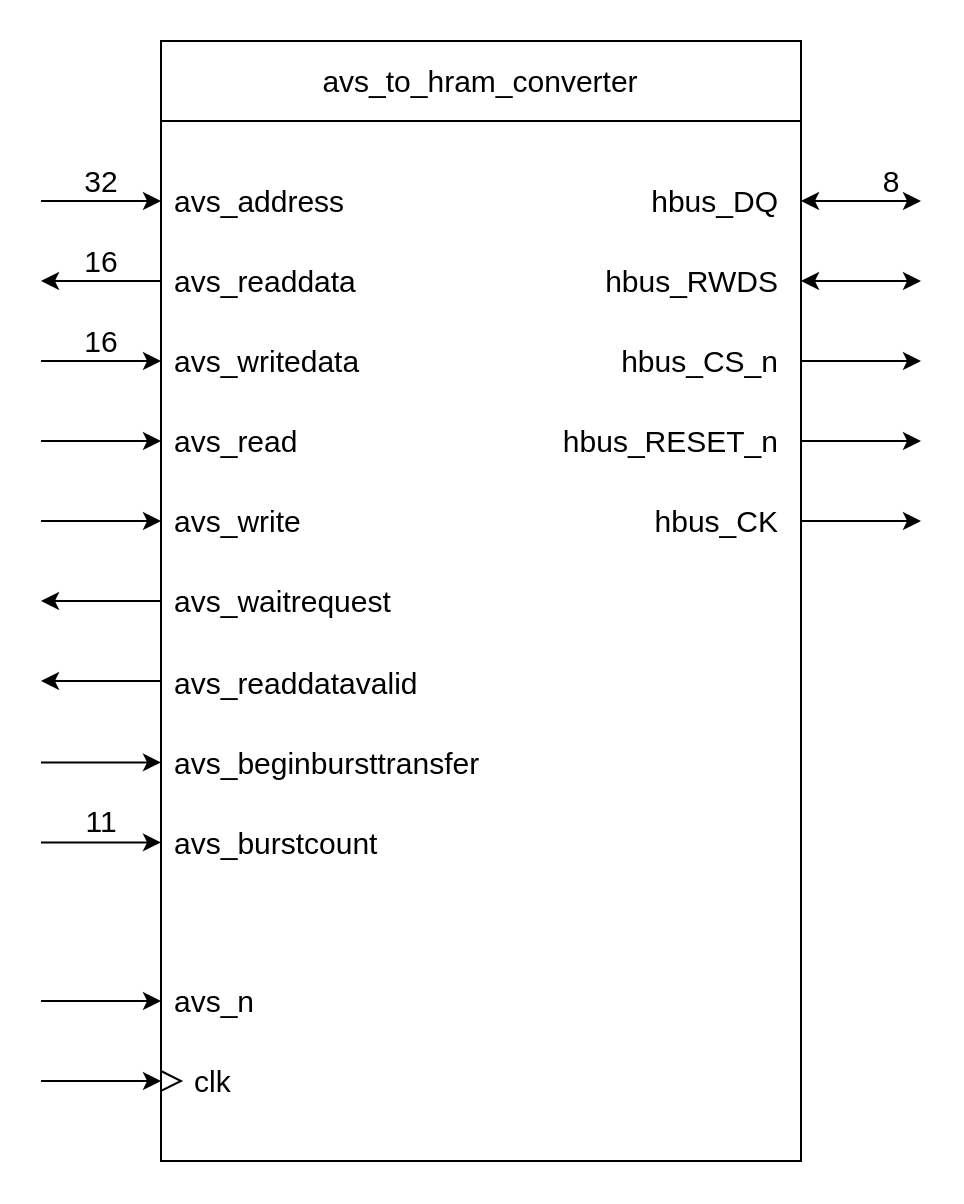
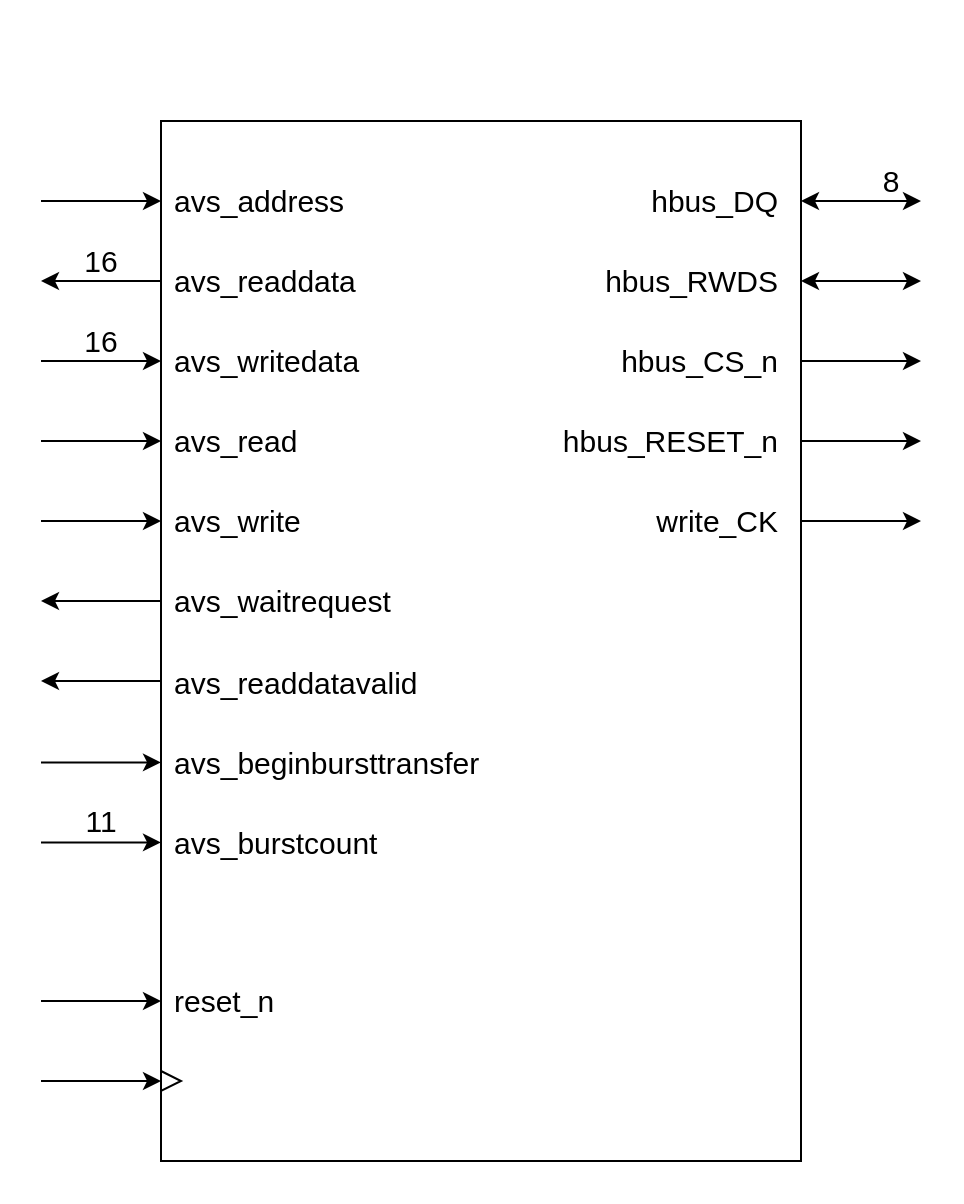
- <mxCell id="8" value="&lt;div&gt;avs_to_hram_converter&lt;/div&gt;" style="rounded=0;whiteSpace=wrap;html=1;fontSize=15;" parent="1" vertex="1"><mxGeometry x="80" y="20" width="320" height="40" as="geometry" /></mxCell>
- <mxCell id="28" value="32" style="text;html=1;align=center;verticalAlign=middle;resizable=0;points=[];autosize=1;strokeColor=none;fillColor=none;fontSize=15;" vertex="1" parent="1"><mxGeometry x="35" y="80" width="30" height="20" as="geometry" /></mxCell>
- <mxCell id="5" value="hbus_CK" style="text;html=1;align=right;verticalAlign=middle;resizable=0;points=[];autosize=1;strokeColor=none;fillColor=none;fontSize=15;" parent="1" vertex="1"><mxGeometry x="300" y="245" width="90" height="30" as="geometry" /></mxCell>
+ <mxCell id="5" value="write_CK" style="text;html=1;align=right;verticalAlign=middle;resizable=0;points=[];autosize=1;strokeColor=none;fillColor=none;fontSize=15;" parent="1" vertex="1"><mxGeometry x="300" y="245" width="90" height="30" as="geometry" /></mxCell>
- <mxCell id="31" value="avs_n" style="text;html=1;align=left;verticalAlign=middle;resizable=0;points=[];autosize=1;strokeColor=none;fillColor=none;fontSize=15;" vertex="1" parent="1"><mxGeometry x="85" y="485" width="70" height="30" as="geometry" /></mxCell>
+ <mxCell id="31" value="reset_n" style="text;html=1;align=left;verticalAlign=middle;resizable=0;points=[];autosize=1;strokeColor=none;fillColor=none;fontSize=15;" vertex="1" parent="1"><mxGeometry x="85" y="485" width="70" height="30" as="geometry" /></mxCell>
- <mxCell id="41" value="clk" style="text;html=1;align=left;verticalAlign=middle;resizable=0;points=[];autosize=1;strokeColor=none;fillColor=none;fontSize=15;" vertex="1" parent="1"><mxGeometry x="95" y="525" width="40" height="30" as="geometry" /></mxCell>
